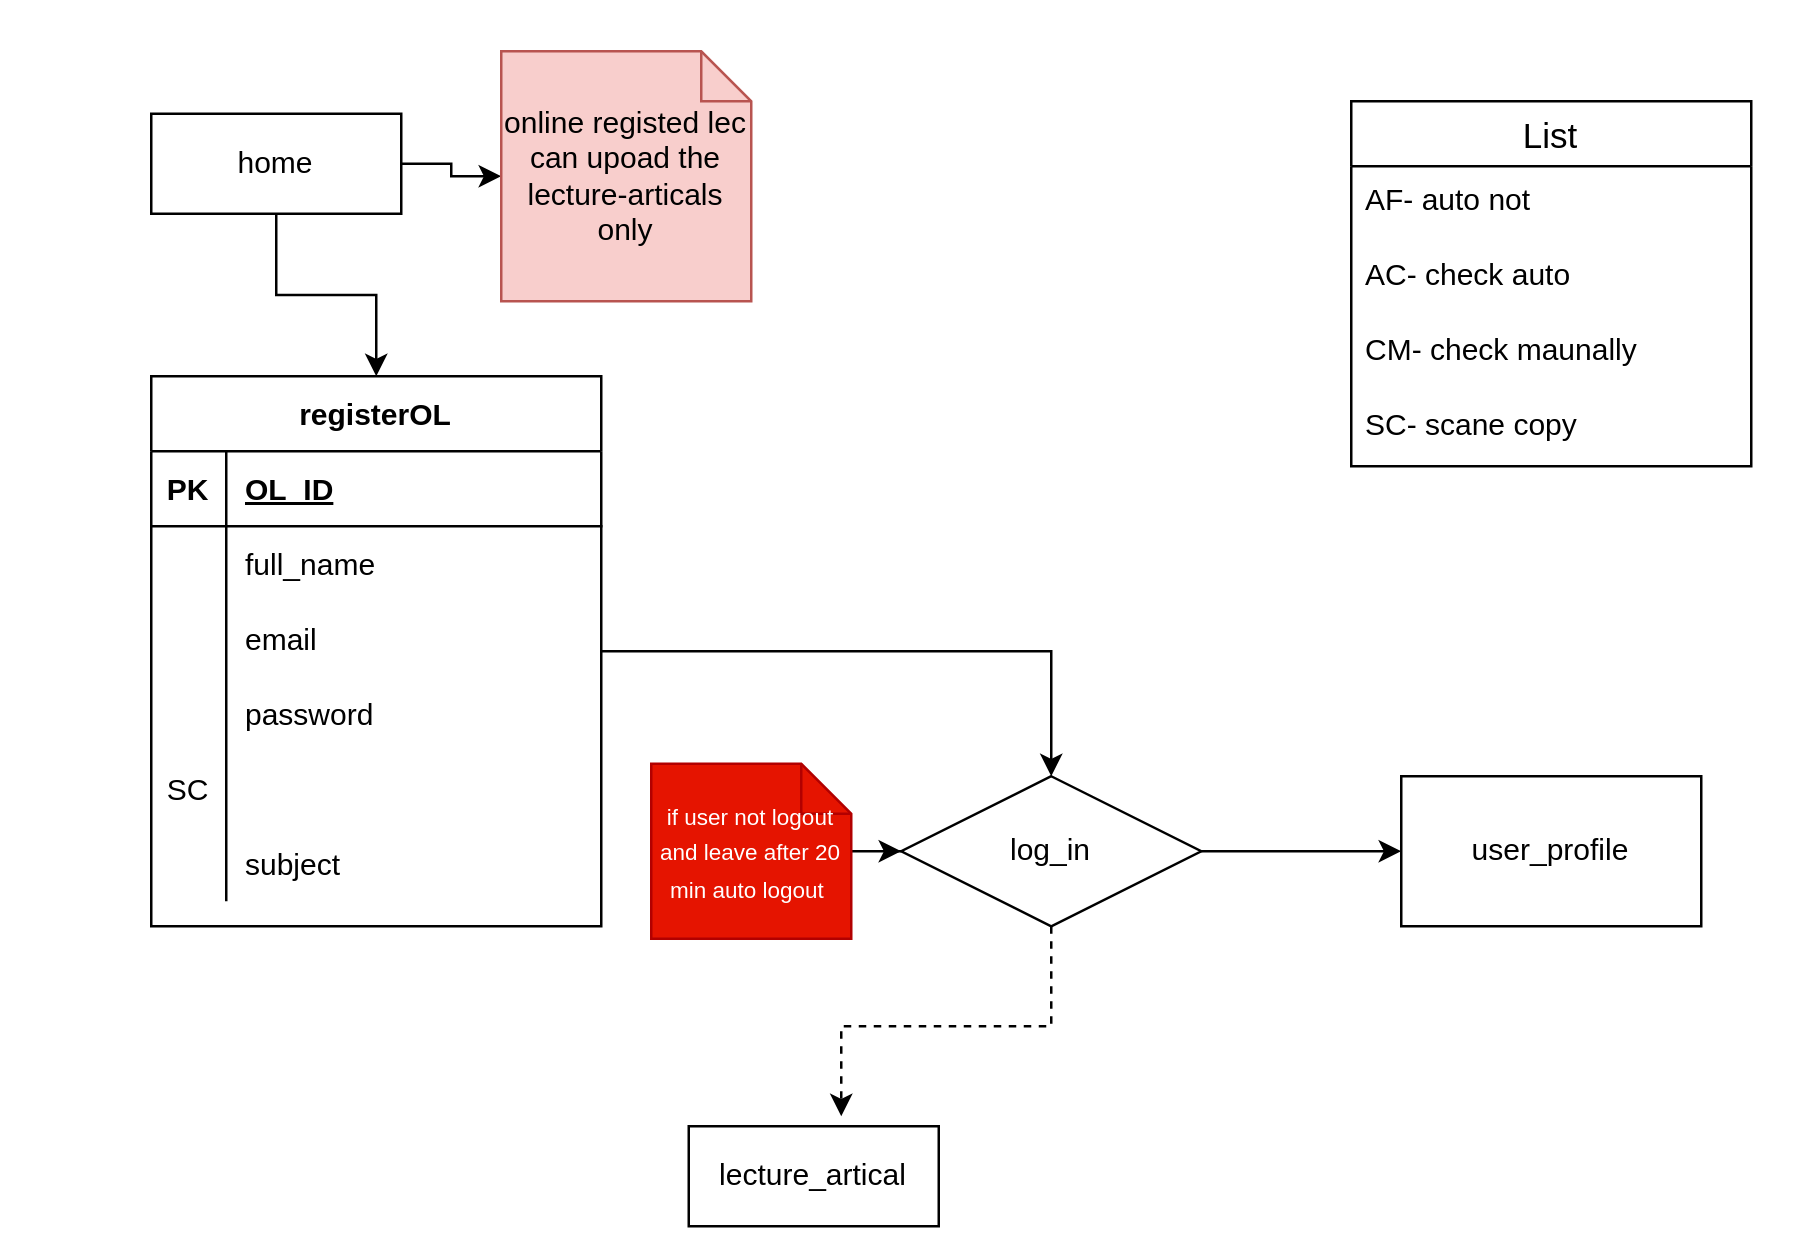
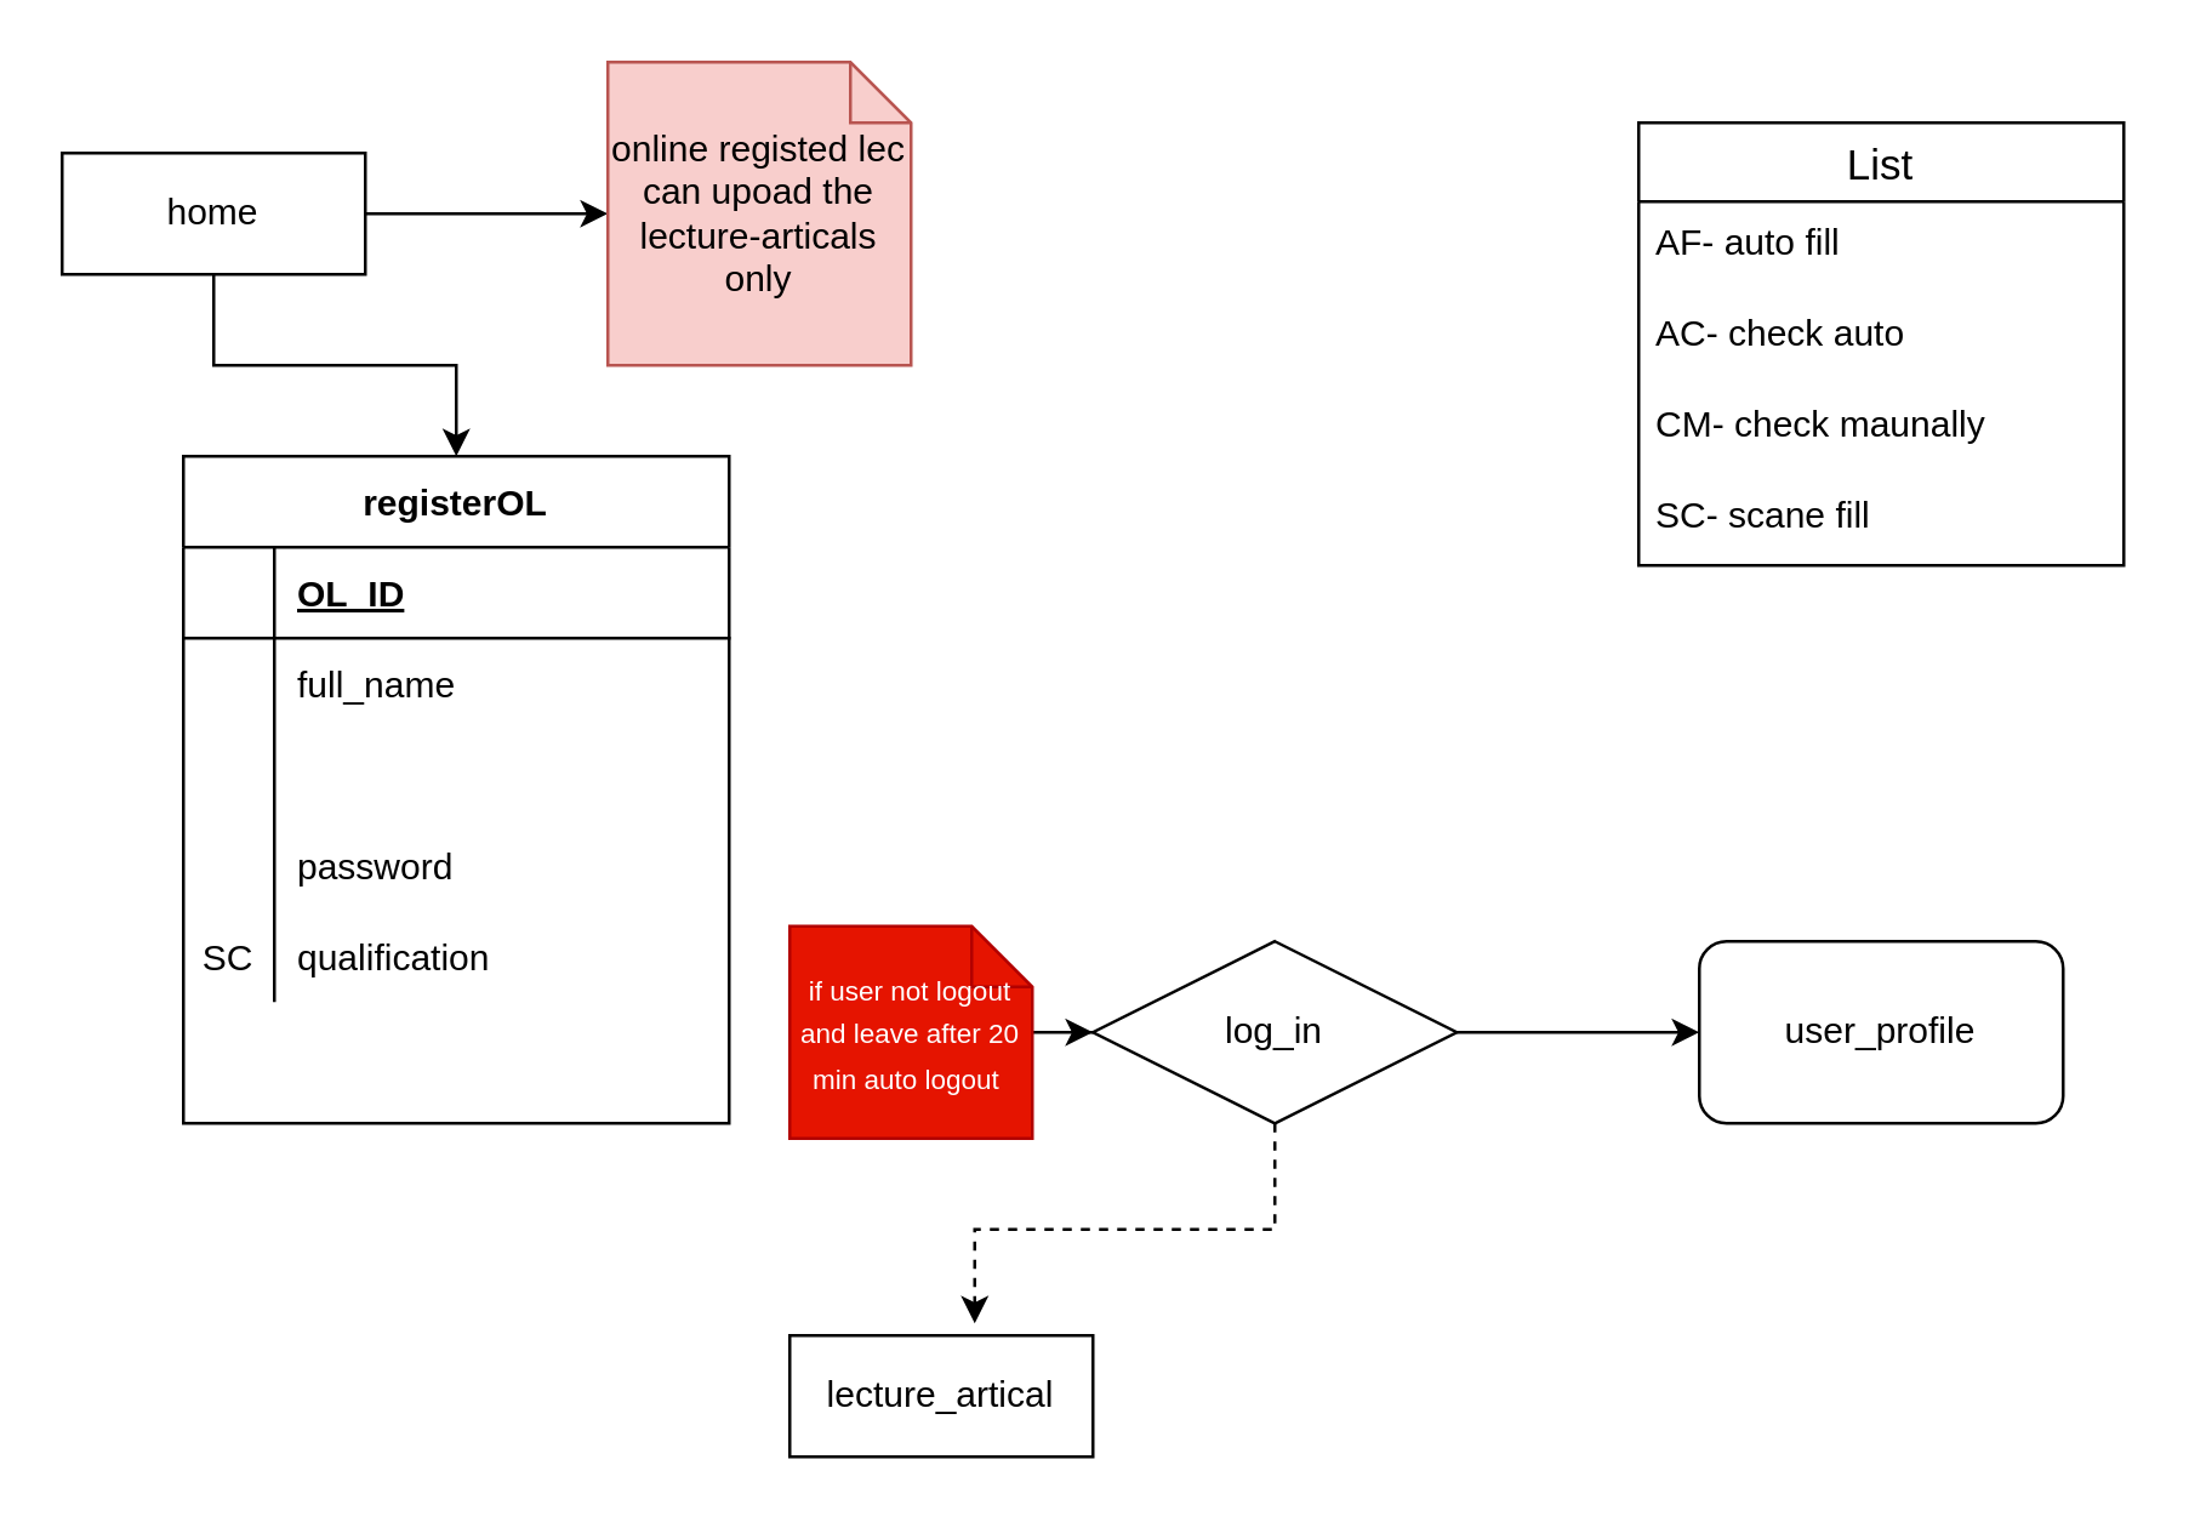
- <mxCell id="4" value="home" style="whiteSpace=wrap;html=1;align=center;" vertex="1" parent="1"><mxGeometry x="60" y="45" width="100" height="40" as="geometry" /></mxCell>
+ <mxCell id="4" value="home" style="whiteSpace=wrap;html=1;align=center;" vertex="1" parent="1"><mxGeometry x="20" y="50" width="100" height="40" as="geometry" /></mxCell>
- <mxCell id="33" value="AF- auto not" style="text;strokeColor=none;fillColor=none;spacingLeft=4;spacingRight=4;overflow=hidden;rotatable=0;points=[[0,0.5],[1,0.5]];portConstraint=eastwest;fontSize=12;" vertex="1" parent="32"><mxGeometry y="26" width="160" height="30" as="geometry" /></mxCell>
+ <mxCell id="33" value="AF- auto fill" style="text;strokeColor=none;fillColor=none;spacingLeft=4;spacingRight=4;overflow=hidden;rotatable=0;points=[[0,0.5],[1,0.5]];portConstraint=eastwest;fontSize=12;" vertex="1" parent="32"><mxGeometry y="26" width="160" height="30" as="geometry" /></mxCell>
- <mxCell id="36" value="SC- scane copy" style="text;strokeColor=none;fillColor=none;spacingLeft=4;spacingRight=4;overflow=hidden;rotatable=0;points=[[0,0.5],[1,0.5]];portConstraint=eastwest;fontSize=12;" vertex="1" parent="32"><mxGeometry y="116" width="160" height="30" as="geometry" /></mxCell>
+ <mxCell id="36" value="SC- scane fill" style="text;strokeColor=none;fillColor=none;spacingLeft=4;spacingRight=4;overflow=hidden;rotatable=0;points=[[0,0.5],[1,0.5]];portConstraint=eastwest;fontSize=12;" vertex="1" parent="32"><mxGeometry y="116" width="160" height="30" as="geometry" /></mxCell>
- <mxCell id="11" value="PK" style="shape=partialRectangle;connectable=0;fillColor=none;top=0;left=0;bottom=0;right=0;fontStyle=1;overflow=hidden;" vertex="1" parent="10"><mxGeometry width="30" height="30" as="geometry" /></mxCell>
- <mxCell id="18" value="email" style="shape=partialRectangle;connectable=0;fillColor=none;top=0;left=0;bottom=0;right=0;align=left;spacingLeft=6;overflow=hidden;" vertex="1" parent="16"><mxGeometry x="30" width="150" height="30" as="geometry" /></mxCell>
- <mxCell id="8" style="edgeStyle=orthogonalEdgeStyle;rounded=0;orthogonalLoop=1;jettySize=auto;html=1;entryX=0.5;entryY=0;entryDx=0;entryDy=0;" edge="1" parent="1" source="9" target="7"><mxGeometry relative="1" as="geometry" /></mxCell>
+ <mxCell id="24" value="qualification" style="shape=partialRectangle;connectable=0;fillColor=none;top=0;left=0;bottom=0;right=0;align=left;spacingLeft=6;overflow=hidden;" vertex="1" parent="22"><mxGeometry x="30" width="150" height="30" as="geometry" /></mxCell>
- <mxCell id="37" value="user_profile" style="whiteSpace=wrap;html=1;" vertex="1" parent="1"><mxGeometry x="560" y="310" width="120" height="60" as="geometry" /></mxCell>
+ <mxCell id="37" value="user_profile" style="whiteSpace=wrap;html=1;rounded=1;" vertex="1" parent="1"><mxGeometry x="560" y="310" width="120" height="60" as="geometry" /></mxCell>
- <mxCell id="27" value="subject" style="shape=partialRectangle;connectable=0;fillColor=none;top=0;left=0;bottom=0;right=0;align=left;spacingLeft=6;overflow=hidden;" vertex="1" parent="25"><mxGeometry x="30" width="150" height="30" as="geometry" /></mxCell>
- <mxCell id="28" value="lecture_artical" style="whiteSpace=wrap;html=1;align=center;" vertex="1" parent="1"><mxGeometry x="275" y="450" width="100" height="40" as="geometry" /></mxCell>
+ <mxCell id="28" value="lecture_artical" style="whiteSpace=wrap;html=1;align=center;" vertex="1" parent="1"><mxGeometry x="260" y="440" width="100" height="40" as="geometry" /></mxCell>
